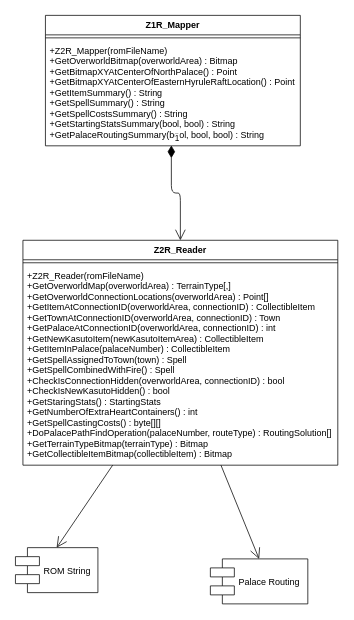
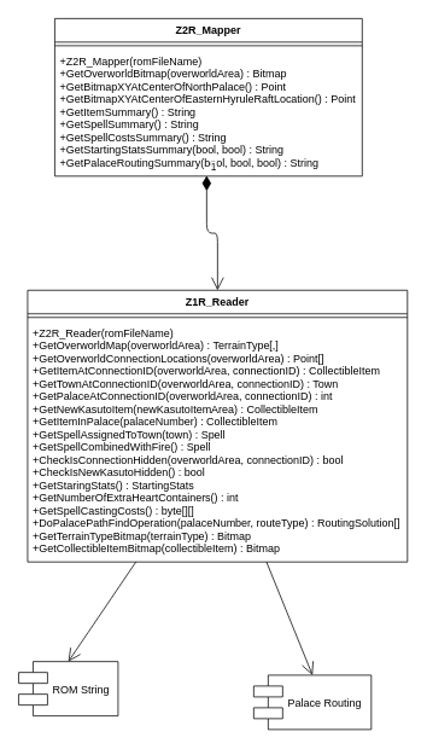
- <mxCell id="5" value="Z1R_Mapper" style="swimlane;fontStyle=1;align=center;verticalAlign=top;childLayout=stackLayout;horizontal=1;startSize=26;horizontalStack=0;resizeParent=1;resizeParentMax=0;resizeLast=0;collapsible=1;marginBottom=0;" vertex="1" parent="1"><mxGeometry x="60" y="20" width="340" height="174" as="geometry" /></mxCell>
+ <mxCell id="5" value="Z2R_Mapper" style="swimlane;fontStyle=1;align=center;verticalAlign=top;childLayout=stackLayout;horizontal=1;startSize=26;horizontalStack=0;resizeParent=1;resizeParentMax=0;resizeLast=0;collapsible=1;marginBottom=0;" vertex="1" parent="1"><mxGeometry x="60" y="20" width="340" height="174" as="geometry" /></mxCell>
- <mxCell id="2" value="Z2R_Reader" style="swimlane;fontStyle=1;align=center;verticalAlign=top;childLayout=stackLayout;horizontal=1;startSize=26;horizontalStack=0;resizeParent=1;resizeParentMax=0;resizeLast=0;collapsible=1;marginBottom=0;" vertex="1" parent="1"><mxGeometry x="30" y="320" width="420" height="300" as="geometry" /></mxCell>
+ <mxCell id="2" value="Z1R_Reader" style="swimlane;fontStyle=1;align=center;verticalAlign=top;childLayout=stackLayout;horizontal=1;startSize=26;horizontalStack=0;resizeParent=1;resizeParentMax=0;resizeLast=0;collapsible=1;marginBottom=0;" vertex="1" parent="1"><mxGeometry x="30" y="320" width="420" height="300" as="geometry" /></mxCell>
